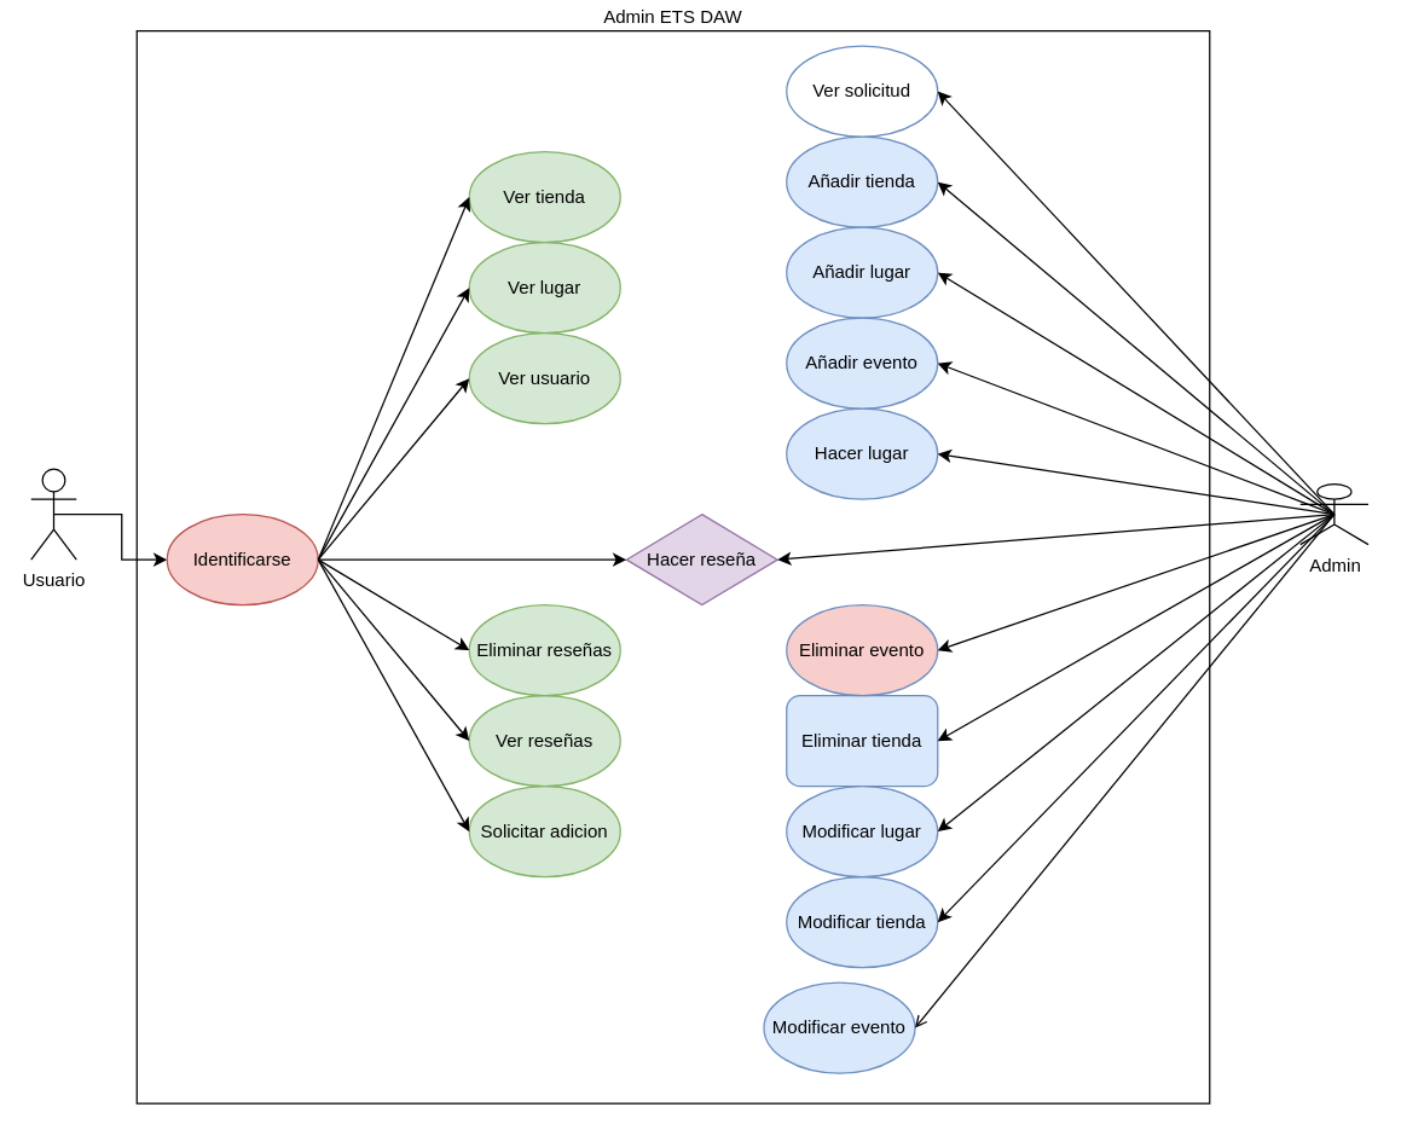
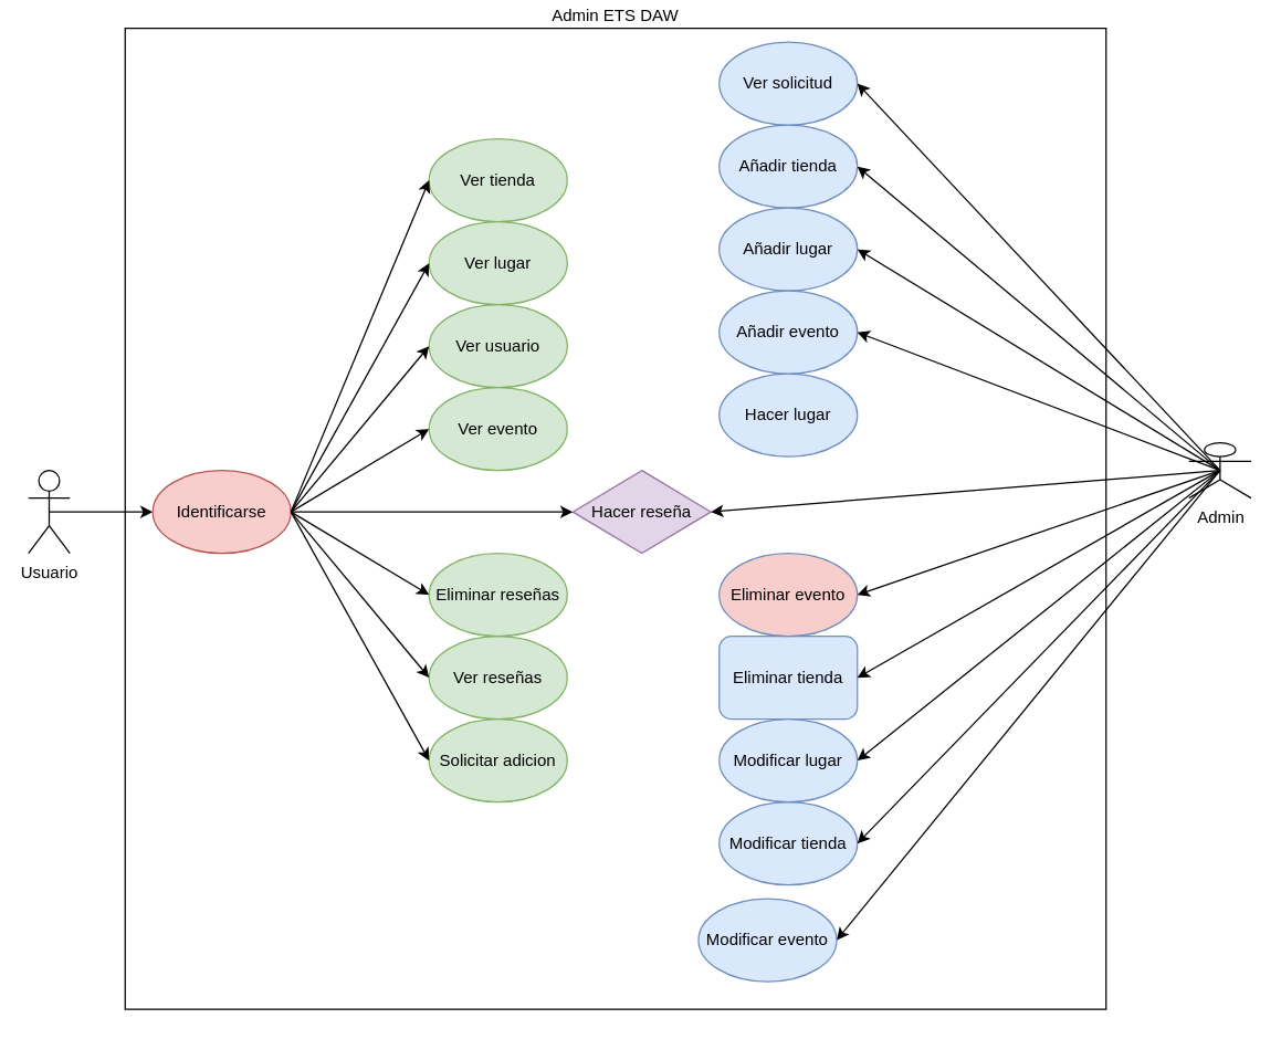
- <mxCell id="16" value="Ver solicitud" style="ellipse;whiteSpace=wrap;html=1;fillColor=#ffffff;strokeColor=#6c8ebf;" vertex="1" parent="1"><mxGeometry x="520" width="100" height="60" as="geometry" y="30" /></mxCell>
+ <mxCell id="16" value="Ver solicitud" style="ellipse;whiteSpace=wrap;html=1;fillColor=#dae8fc;strokeColor=#6c8ebf;" vertex="1" parent="1"><mxGeometry x="520" width="100" height="60" as="geometry" y="30" /></mxCell>
+ <mxCell id="11" value="Ver evento" style="ellipse;whiteSpace=wrap;html=1;fillColor=#d5e8d4;strokeColor=#82b366;" vertex="1" parent="1"><mxGeometry x="310" y="280" width="100" height="60" as="geometry" /></mxCell>
- <mxCell id="29" value="" style="endArrow=classic;html=1;rounded=0;entryX=1;entryY=0.5;entryDx=0;entryDy=0;exitX=0.5;exitY=0.5;exitDx=0;exitDy=0;exitPerimeter=0;" edge="1" parent="1" source="5" target="18"><mxGeometry width="50" height="50" relative="1" as="geometry"><mxPoint x="905" y="380" as="sourcePoint" /><mxPoint x="650" y="150" as="targetPoint" /></mxGeometry></mxCell>
- <mxCell id="4" value="Usuario" style="shape=umlActor;verticalLabelPosition=bottom;verticalAlign=top;html=1;outlineConnect=0;" vertex="1" parent="1"><mxGeometry x="20" y="310" width="30" height="60" as="geometry" /></mxCell>
+ <mxCell id="4" value="Usuario" style="shape=umlActor;verticalLabelPosition=bottom;verticalAlign=top;html=1;outlineConnect=0;" vertex="1" parent="1"><mxGeometry x="20" y="340" width="30" height="60" as="geometry" /></mxCell>
+ <mxCell id="37" value="" style="endArrow=classic;html=1;rounded=0;exitX=1;exitY=0.5;exitDx=0;exitDy=0;entryX=0;entryY=0.5;entryDx=0;entryDy=0;" edge="1" parent="1" source="6" target="11"><mxGeometry width="50" height="50" relative="1" as="geometry"><mxPoint x="400" y="330" as="sourcePoint" /><mxPoint x="450" y="280" as="targetPoint" /></mxGeometry></mxCell>
- <mxCell id="34" value="" style="endArrow=open;html=1;rounded=0;entryX=1;entryY=0.5;entryDx=0;entryDy=0;exitX=0.5;exitY=0.5;exitDx=0;exitDy=0;exitPerimeter=0;" edge="1" parent="1" source="5" target="21"><mxGeometry width="50" height="50" relative="1" as="geometry"><mxPoint x="925" y="400" as="sourcePoint" /><mxPoint x="670" y="350" as="targetPoint" /></mxGeometry></mxCell>
+ <mxCell id="34" value="" style="endArrow=classic;html=1;rounded=0;entryX=1;entryY=0.5;entryDx=0;entryDy=0;exitX=0.5;exitY=0.5;exitDx=0;exitDy=0;exitPerimeter=0;" edge="1" parent="1" source="5" target="21"><mxGeometry width="50" height="50" relative="1" as="geometry"><mxPoint x="925" y="400" as="sourcePoint" /><mxPoint x="670" y="350" as="targetPoint" /></mxGeometry></mxCell>
